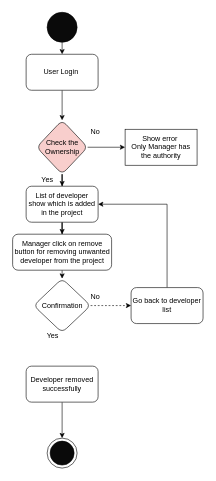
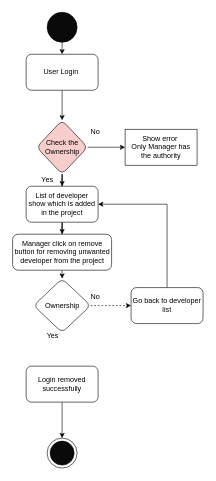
- <mxCell id="17" value="Confirmation" style="rhombus;whiteSpace=wrap;html=1;fillColor=#FFFFFF;rounded=1;" vertex="1" parent="1"><mxGeometry x="55.5" y="464" width="95" height="90" as="geometry" /></mxCell>
+ <mxCell id="17" value="Ownership" style="rhombus;whiteSpace=wrap;html=1;fillColor=#FFFFFF;rounded=1;" vertex="1" parent="1"><mxGeometry x="55.5" y="464" width="95" height="90" as="geometry" /></mxCell>
- <mxCell id="22" value="Developer removed successfully" style="whiteSpace=wrap;html=1;fillColor=#FFFFFF;rounded=1;" vertex="1" parent="1"><mxGeometry x="43" y="610" width="120" height="60" as="geometry" /></mxCell>
+ <mxCell id="22" value="Login removed successfully" style="whiteSpace=wrap;html=1;fillColor=#FFFFFF;rounded=1;" vertex="1" parent="1"><mxGeometry x="43" y="610" width="120" height="60" as="geometry" /></mxCell>
